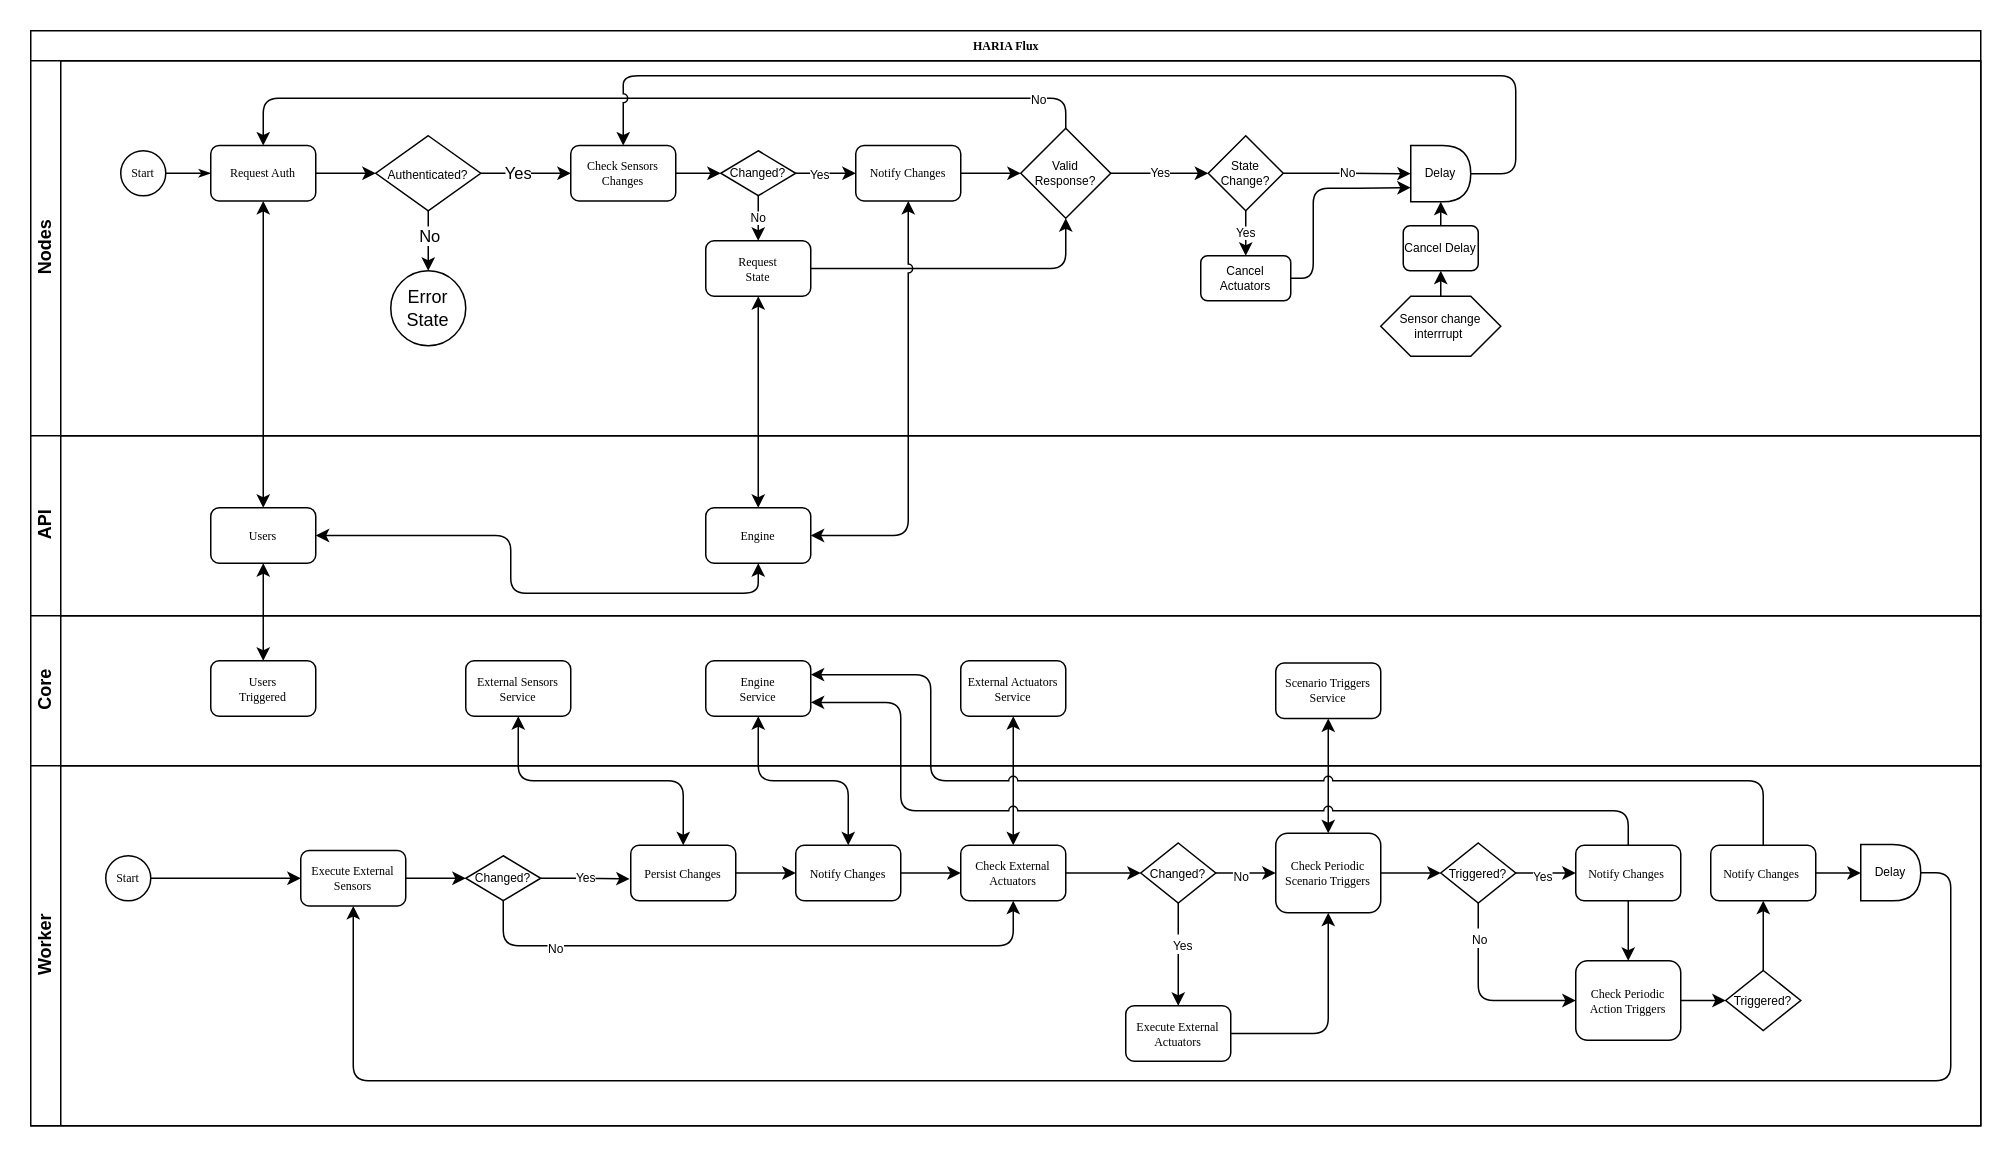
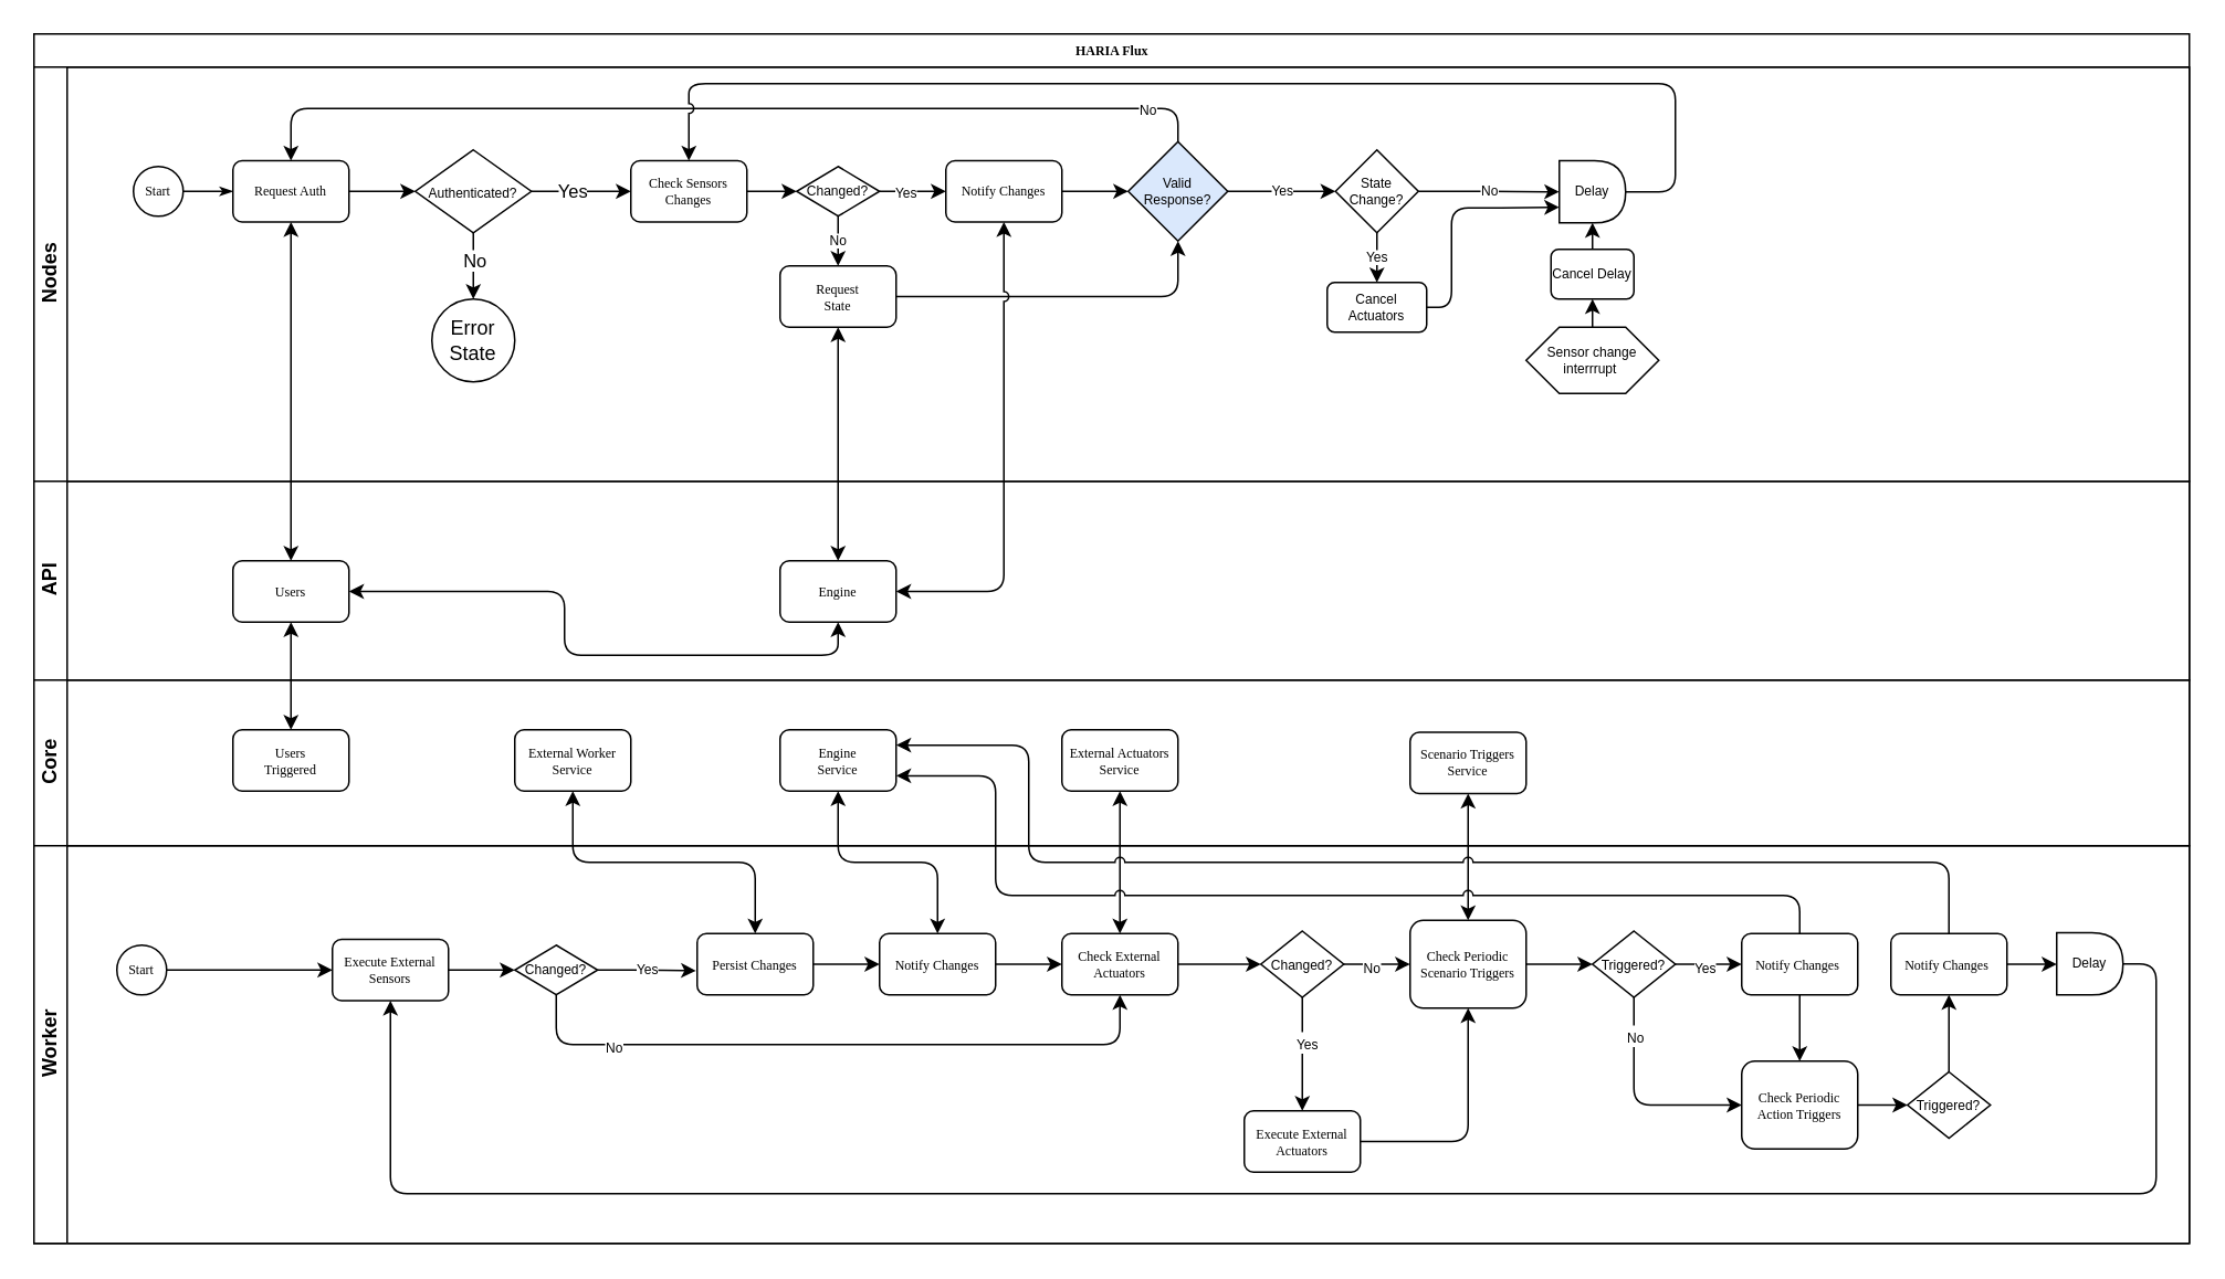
- <mxCell id="27" value="Valid Response?" style="rhombus;whiteSpace=wrap;html=1;fontSize=8;" parent="3" vertex="1"><mxGeometry x="660" y="45" width="60" height="60" as="geometry" /></mxCell>
+ <mxCell id="27" value="Valid Response?" style="rhombus;whiteSpace=wrap;html=1;fontSize=8;fillColor=#dae8fc;" parent="3" vertex="1"><mxGeometry x="660" y="45" width="60" height="60" as="geometry" /></mxCell>
- <mxCell id="46" value="External Sensors&lt;br&gt;Service" style="rounded=1;whiteSpace=wrap;html=1;shadow=0;labelBackgroundColor=none;strokeWidth=1;fontFamily=Verdana;fontSize=8;align=center;" vertex="1" parent="43"><mxGeometry x="290" y="30" width="70" height="37" as="geometry" /></mxCell>
+ <mxCell id="46" value="External Worker&lt;br&gt;Service" style="rounded=1;whiteSpace=wrap;html=1;shadow=0;labelBackgroundColor=none;strokeWidth=1;fontFamily=Verdana;fontSize=8;align=center;" vertex="1" parent="43"><mxGeometry x="290" y="30" width="70" height="37" as="geometry" /></mxCell>
